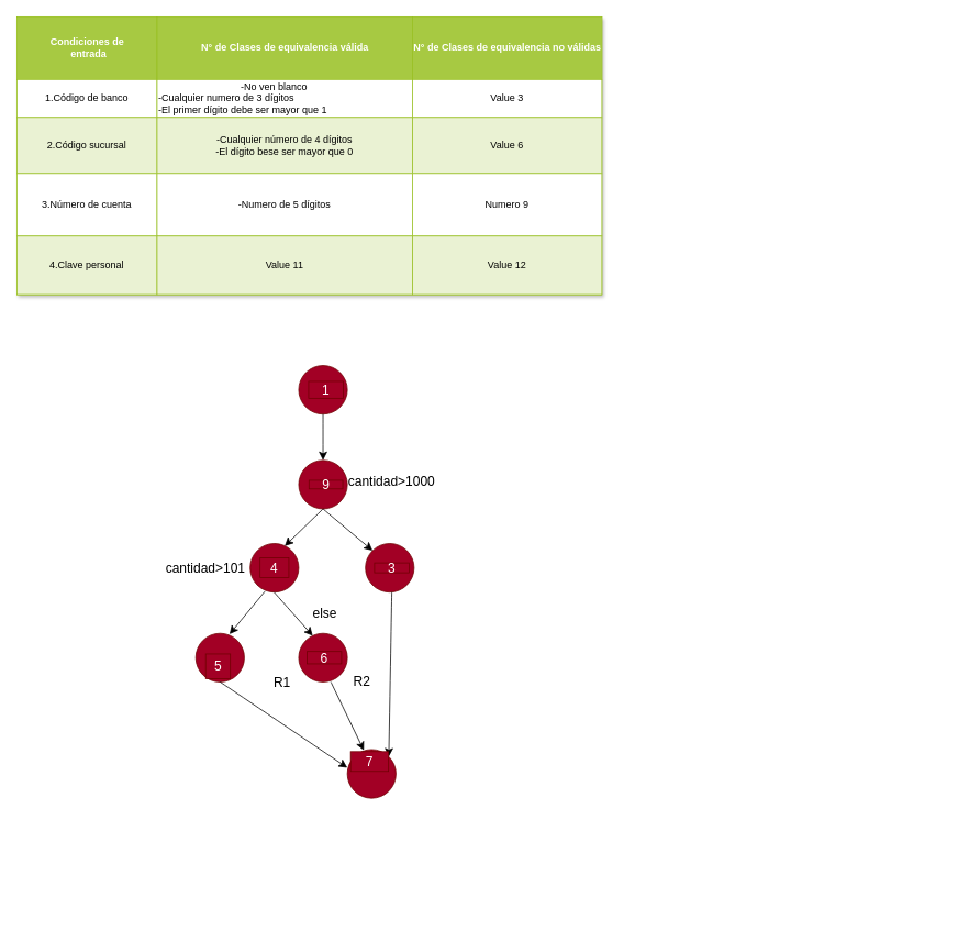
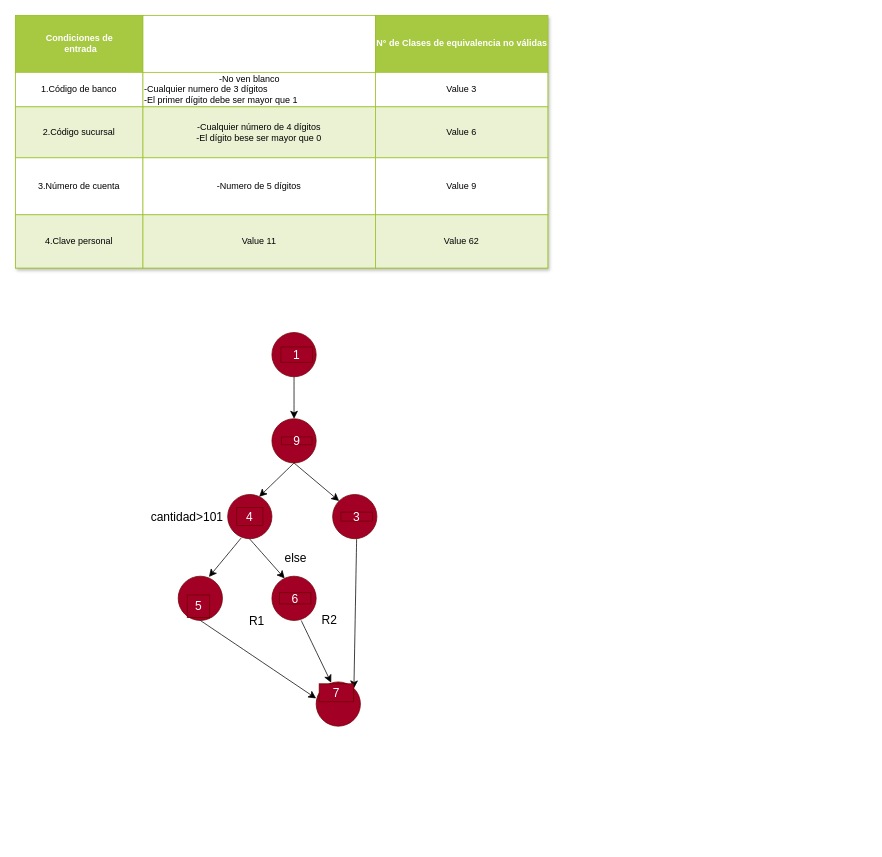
- <mxCell id="33" value="N° de Clases de equivalencia válida" style="connectable=0;recursiveResize=0;strokeColor=inherit;fillColor=#A7C942;align=center;fontStyle=1;fontColor=#FFFFFF;html=1;" vertex="1" parent="31"><mxGeometry x="170" width="310" height="76" as="geometry"><mxRectangle width="310" height="76" as="alternateBounds" /></mxGeometry></mxCell>
+ <mxCell id="33" value="N° de Clases de equivalencia válida" style="connectable=0;recursiveResize=0;strokeColor=inherit;fillColor=#ffffff;align=center;fontStyle=1;fontColor=#FFFFFF;html=1;" vertex="1" parent="31"><mxGeometry x="170" width="310" height="76" as="geometry"><mxRectangle width="310" height="76" as="alternateBounds" /></mxGeometry></mxCell>
- <mxCell id="46" value="Numero 9" style="connectable=0;recursiveResize=0;strokeColor=inherit;fillColor=inherit;fontStyle=0;align=center;whiteSpace=wrap;html=1;" vertex="1" parent="43"><mxGeometry x="480" width="230" height="76" as="geometry"><mxRectangle width="230" height="76" as="alternateBounds" /></mxGeometry></mxCell>
+ <mxCell id="46" value="Value 9" style="connectable=0;recursiveResize=0;strokeColor=inherit;fillColor=inherit;fontStyle=0;align=center;whiteSpace=wrap;html=1;" vertex="1" parent="43"><mxGeometry x="480" width="230" height="76" as="geometry"><mxRectangle width="230" height="76" as="alternateBounds" /></mxGeometry></mxCell>
- <mxCell id="50" value="Value 12" style="connectable=0;recursiveResize=0;strokeColor=inherit;fillColor=inherit;whiteSpace=wrap;html=1;" vertex="1" parent="47"><mxGeometry x="480" width="230" height="71" as="geometry"><mxRectangle width="230" height="71" as="alternateBounds" /></mxGeometry></mxCell>
+ <mxCell id="50" value="Value 62" style="connectable=0;recursiveResize=0;strokeColor=inherit;fillColor=inherit;whiteSpace=wrap;html=1;" vertex="1" parent="47"><mxGeometry x="480" width="230" height="71" as="geometry"><mxRectangle width="230" height="71" as="alternateBounds" /></mxGeometry></mxCell>
- <mxCell id="24" value="cantidad&amp;gt;1000" style="text;html=1;align=center;verticalAlign=middle;whiteSpace=wrap;rounded=0;fontSize=16;" vertex="1" parent="1"><mxGeometry x="445" y="568" width="60" height="30" as="geometry" /></mxCell>
